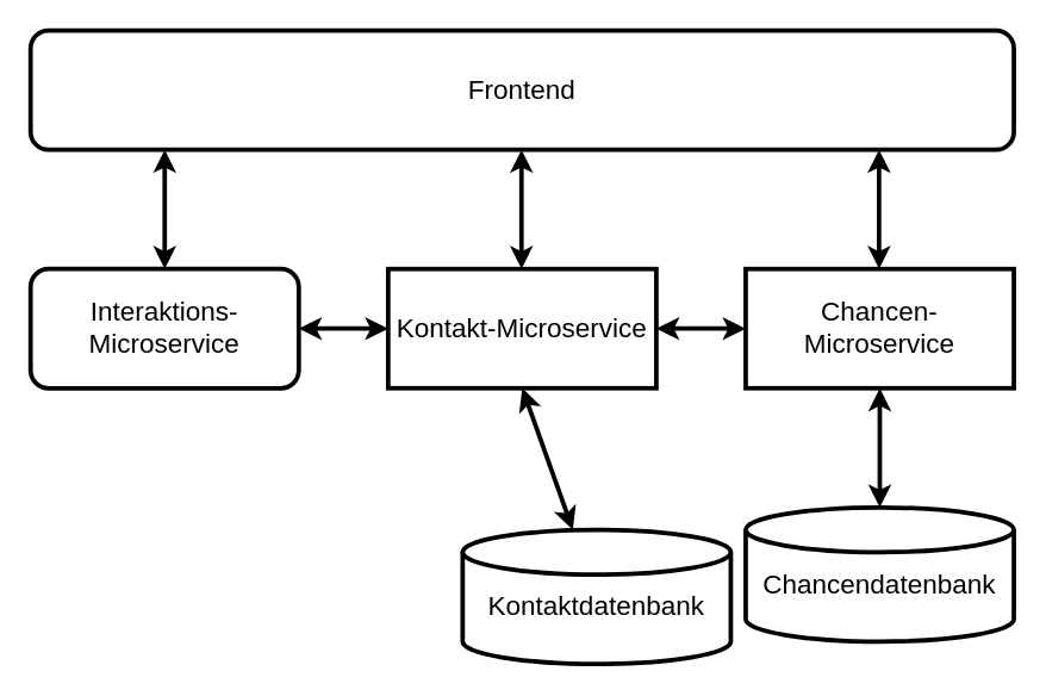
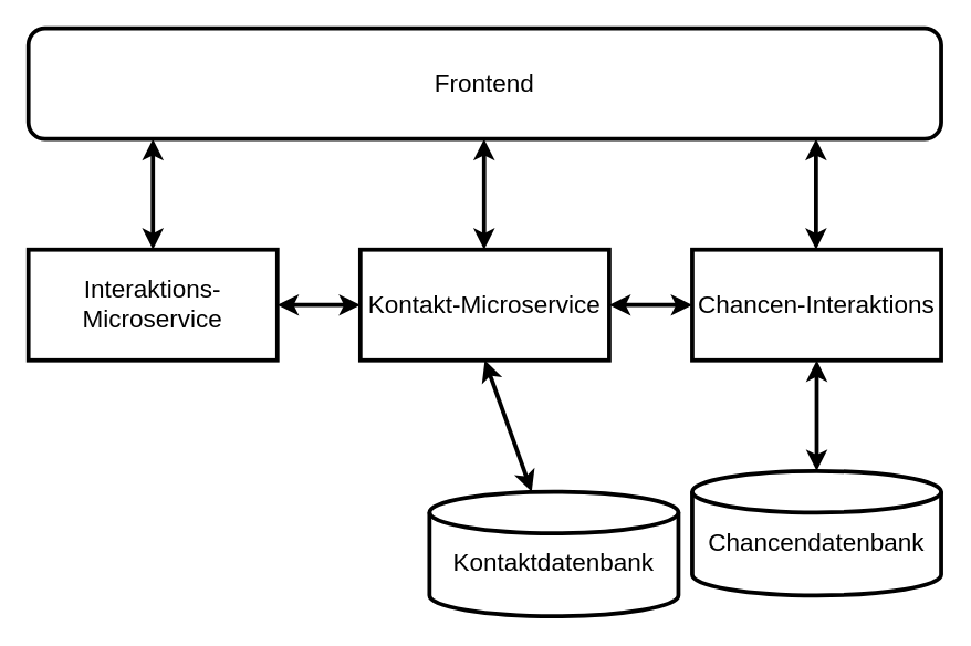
- <mxCell id="2" value="&lt;div style=&quot;font-size: 18px&quot;&gt;Interaktions-Microservice&lt;/div&gt;" style="whiteSpace=wrap;html=1;strokeWidth=3;rounded=1;" parent="1" vertex="1"><mxGeometry x="20" y="180" width="180" height="80" as="geometry" /></mxCell>
+ <mxCell id="2" value="&lt;div style=&quot;font-size: 18px&quot;&gt;Interaktions-Microservice&lt;/div&gt;" style="rounded=0;whiteSpace=wrap;html=1;strokeWidth=3;" parent="1" vertex="1"><mxGeometry x="20" y="180" width="180" height="80" as="geometry" /></mxCell>
- <mxCell id="9" value="&lt;div style=&quot;font-size: 18px&quot;&gt;Chancen-Microservice&lt;/div&gt;" style="rounded=0;whiteSpace=wrap;html=1;strokeWidth=3;" parent="1" vertex="1"><mxGeometry x="500" y="180" width="180" height="80" as="geometry" /></mxCell>
+ <mxCell id="9" value="&lt;div style=&quot;font-size: 18px&quot;&gt;Chancen-Interaktions&lt;/div&gt;" style="rounded=0;whiteSpace=wrap;html=1;strokeWidth=3;" parent="1" vertex="1"><mxGeometry x="500" y="180" width="180" height="80" as="geometry" /></mxCell>
